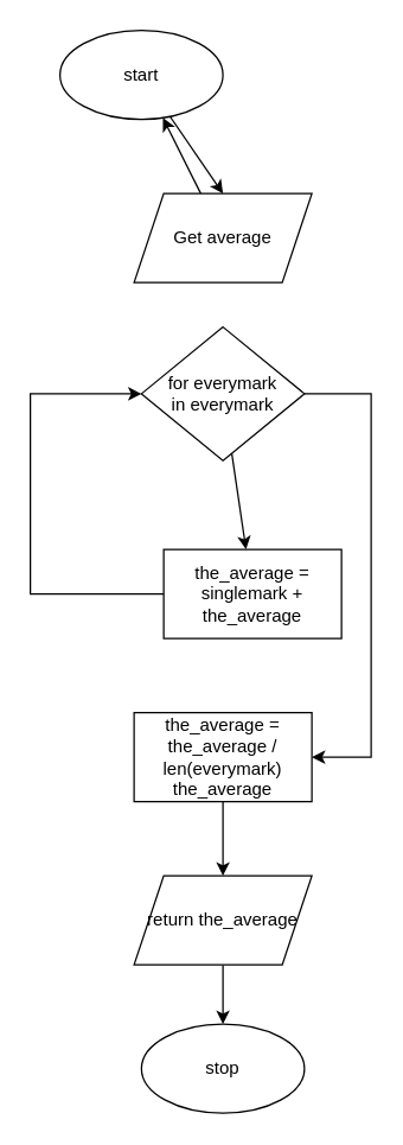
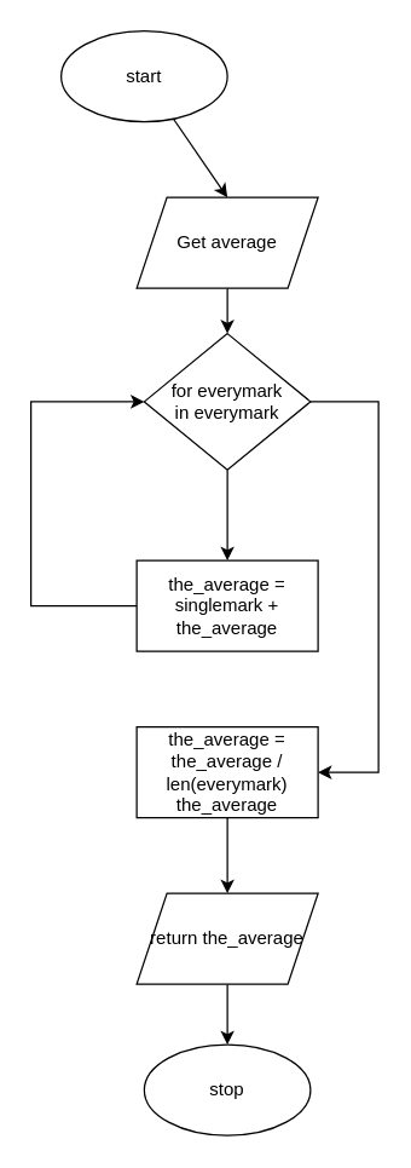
- <mxCell id="4" style="edgeStyle=none;html=1;" edge="1" parent="1" source="5" target="3"><mxGeometry relative="1" as="geometry"><mxPoint x="150" y="230" as="targetPoint" /></mxGeometry></mxCell>
+ <mxCell id="4" style="edgeStyle=none;html=1;" edge="1" parent="1" source="5" target="8"><mxGeometry relative="1" as="geometry"><mxPoint x="150" y="230" as="targetPoint" /></mxGeometry></mxCell>
- <mxCell id="10" value="the_average = singlemark + the_average" style="rounded=0;whiteSpace=wrap;html=1;" vertex="1" parent="1"><mxGeometry x="110" y="370" width="120" height="60" as="geometry" /></mxCell>
+ <mxCell id="10" value="the_average = singlemark + the_average" style="rounded=0;whiteSpace=wrap;html=1;" vertex="1" parent="1"><mxGeometry x="90" y="370" width="120" height="60" as="geometry" /></mxCell>
